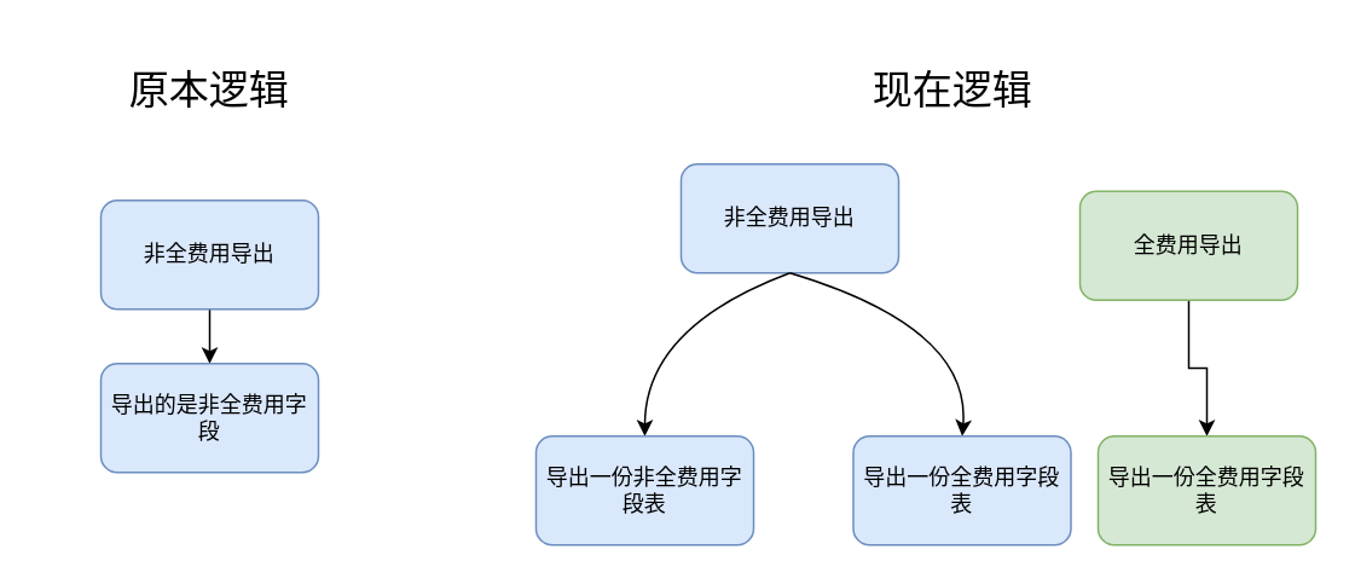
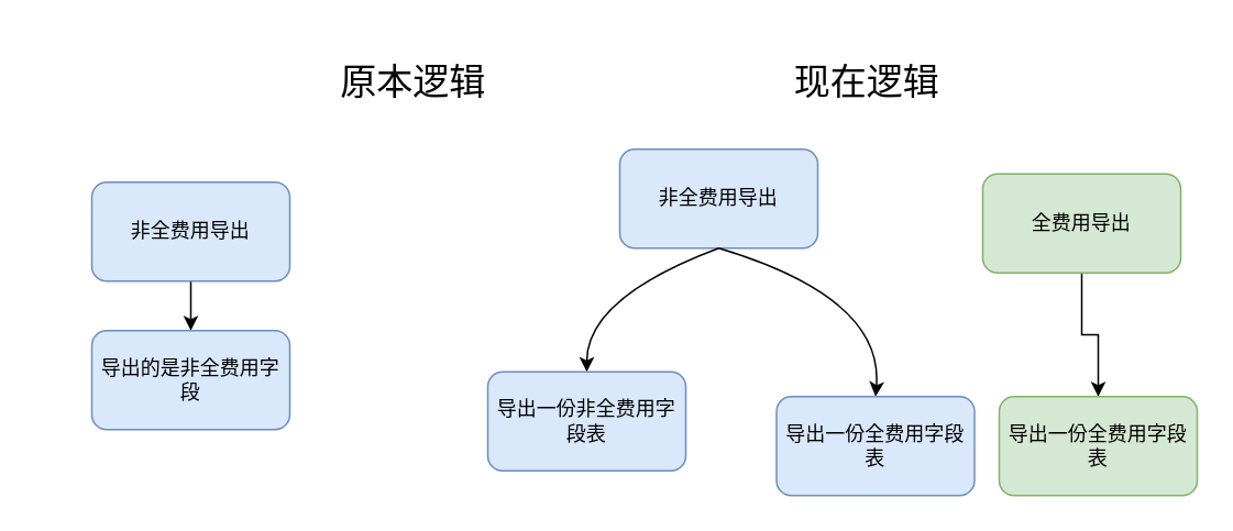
- <mxCell id="2" value="&lt;font style=&quot;font-size: 22px;&quot;&gt;原本逻辑&lt;/font&gt;" style="text;html=1;strokeColor=none;fillColor=none;align=center;verticalAlign=middle;whiteSpace=wrap;rounded=0;" parent="1" vertex="1"><mxGeometry x="20" y="20" width="190" height="60" as="geometry" /></mxCell>
+ <mxCell id="2" value="&lt;font style=&quot;font-size: 22px;&quot;&gt;原本逻辑&lt;/font&gt;" style="text;html=1;strokeColor=none;fillColor=none;align=center;verticalAlign=middle;whiteSpace=wrap;rounded=0;" parent="1" vertex="1"><mxGeometry x="155" y="20" width="190" height="60" as="geometry" /></mxCell>
- <mxCell id="6" value="导出一份非全费用字段表" style="rounded=1;whiteSpace=wrap;html=1;fillColor=#dae8fc;strokeColor=#6c8ebf;" parent="1" vertex="1"><mxGeometry x="295" y="240" width="120" height="60" as="geometry" /></mxCell>
+ <mxCell id="6" value="导出一份非全费用字段表" style="rounded=1;whiteSpace=wrap;html=1;fillColor=#dae8fc;strokeColor=#6c8ebf;" parent="1" vertex="1"><mxGeometry x="295" y="225" width="120" height="60" as="geometry" /></mxCell>
